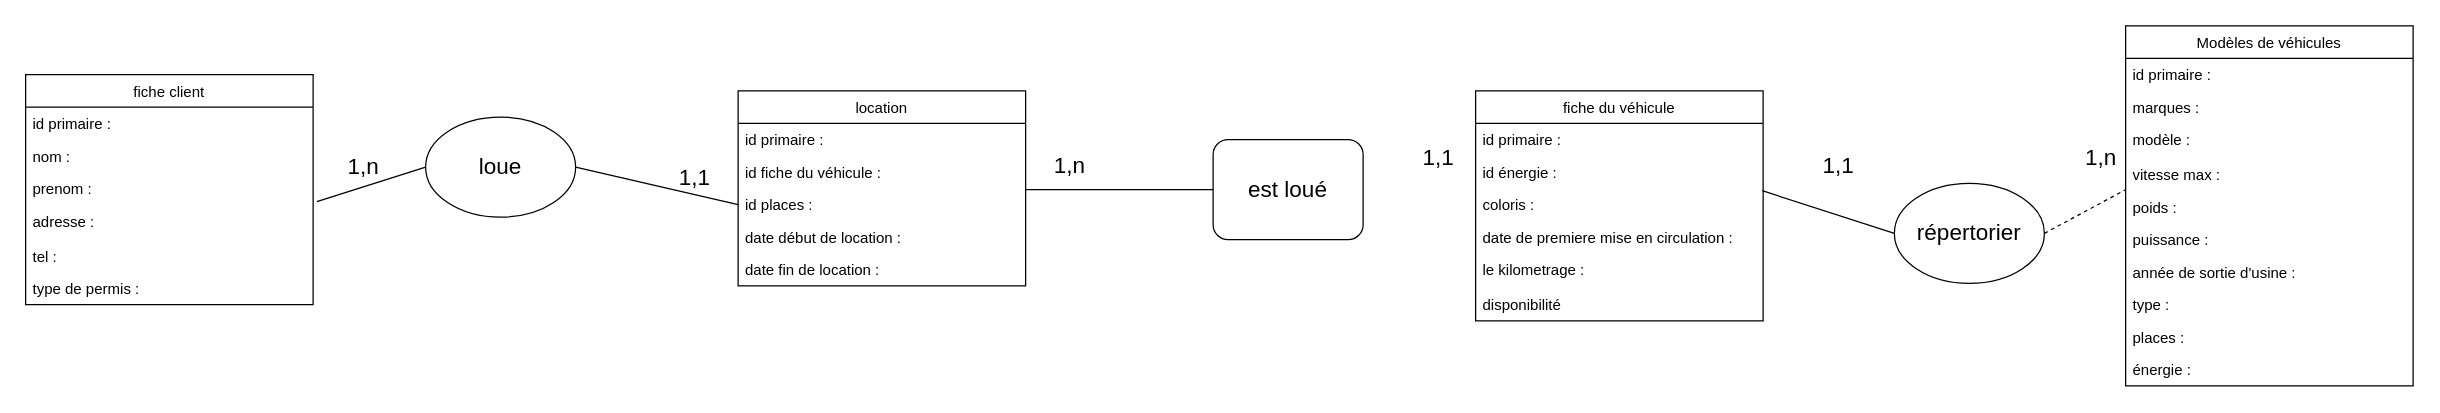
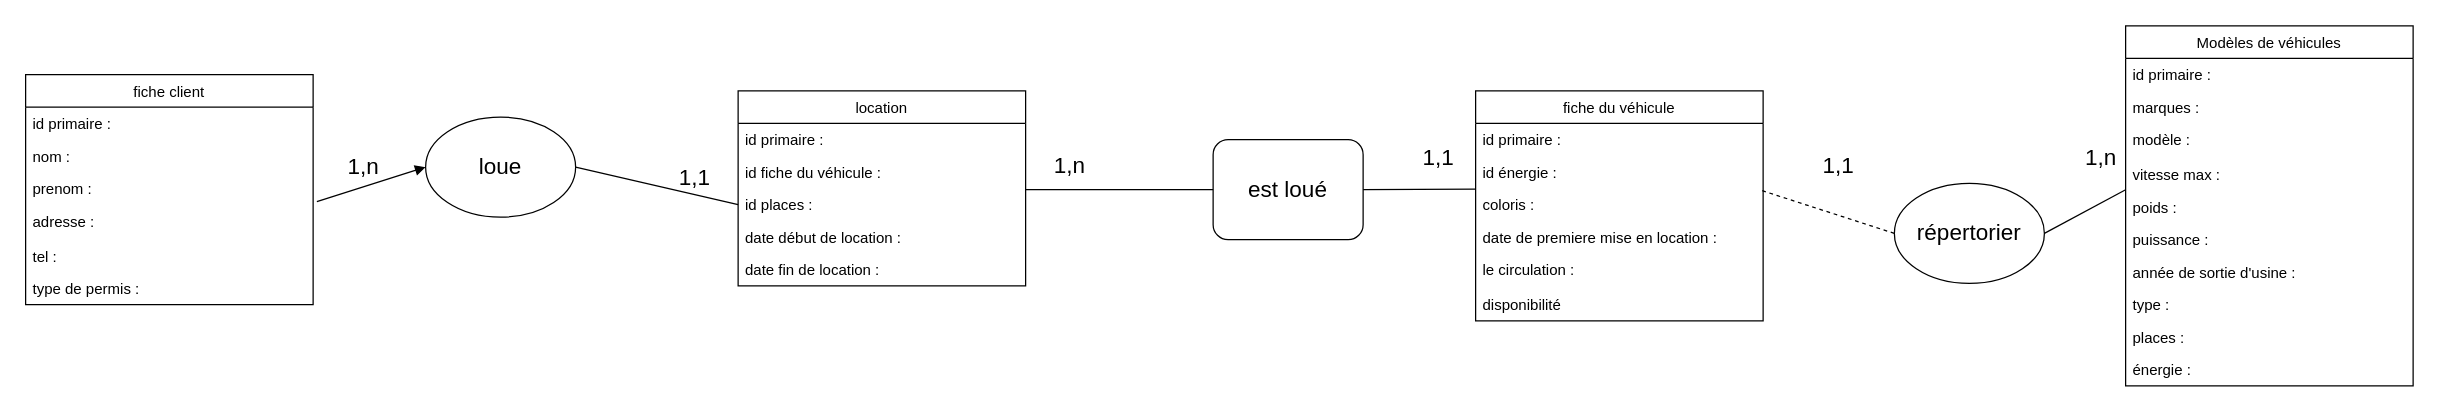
- <mxCell id="43" value="" style="endArrow=none;html=1;entryX=0;entryY=0.5;entryDx=0;entryDy=0;exitX=1.013;exitY=0.91;exitDx=0;exitDy=0;exitPerimeter=0;" edge="1" parent="1" source="23" target="34"><mxGeometry width="50" height="50" relative="1" as="geometry"><mxPoint x="1550" y="161" as="sourcePoint" /><mxPoint x="1790" y="201" as="targetPoint" /></mxGeometry></mxCell>
+ <mxCell id="43" value="" style="endArrow=block;html=1;entryX=0;entryY=0.5;entryDx=0;entryDy=0;exitX=1.013;exitY=0.91;exitDx=0;exitDy=0;exitPerimeter=0;" edge="1" parent="1" source="23" target="34"><mxGeometry width="50" height="50" relative="1" as="geometry"><mxPoint x="1550" y="161" as="sourcePoint" /><mxPoint x="1790" y="201" as="targetPoint" /></mxGeometry></mxCell>
+ <mxCell id="41" value="" style="endArrow=none;html=1;entryX=1;entryY=0.5;entryDx=0;entryDy=0;exitX=0;exitY=0.02;exitDx=0;exitDy=0;exitPerimeter=0;" edge="1" parent="1" source="5" target="36"><mxGeometry width="50" height="50" relative="1" as="geometry"><mxPoint x="1200" y="151" as="sourcePoint" /><mxPoint x="1770" y="181" as="targetPoint" /></mxGeometry></mxCell>
- <mxCell id="39" value="" style="endArrow=none;html=1;entryX=0;entryY=0.964;entryDx=0;entryDy=0;exitX=1;exitY=0.5;exitDx=0;exitDy=0;entryPerimeter=0;dashed=1;" edge="1" parent="1" source="37" target="13"><mxGeometry width="50" height="50" relative="1" as="geometry"><mxPoint x="1510" y="121" as="sourcePoint" /><mxPoint x="1750" y="161" as="targetPoint" /></mxGeometry></mxCell>
+ <mxCell id="39" value="" style="endArrow=none;html=1;entryX=0;entryY=0.964;entryDx=0;entryDy=0;exitX=1;exitY=0.5;exitDx=0;exitDy=0;entryPerimeter=0;" edge="1" parent="1" source="37" target="13"><mxGeometry width="50" height="50" relative="1" as="geometry"><mxPoint x="1510" y="121" as="sourcePoint" /><mxPoint x="1750" y="161" as="targetPoint" /></mxGeometry></mxCell>
- <mxCell id="38" value="" style="endArrow=none;html=1;entryX=0;entryY=0.5;entryDx=0;entryDy=0;exitX=0.997;exitY=0.072;exitDx=0;exitDy=0;exitPerimeter=0;" edge="1" parent="1" source="5" target="37"><mxGeometry width="50" height="50" relative="1" as="geometry"><mxPoint x="1430" y="262" as="sourcePoint" /><mxPoint x="1480" y="212" as="targetPoint" /></mxGeometry></mxCell>
+ <mxCell id="38" value="" style="endArrow=none;html=1;entryX=0;entryY=0.5;entryDx=0;entryDy=0;exitX=0.997;exitY=0.072;exitDx=0;exitDy=0;exitPerimeter=0;dashed=1;" edge="1" parent="1" source="5" target="37"><mxGeometry width="50" height="50" relative="1" as="geometry"><mxPoint x="1430" y="262" as="sourcePoint" /><mxPoint x="1480" y="212" as="targetPoint" /></mxGeometry></mxCell>
- <mxCell id="6" value="date de premiere mise en circulation :" style="text;strokeColor=none;fillColor=none;align=left;verticalAlign=top;spacingLeft=4;spacingRight=4;overflow=hidden;rotatable=0;points=[[0,0.5],[1,0.5]];portConstraint=eastwest;" parent="2" vertex="1"><mxGeometry y="104" width="230" height="26" as="geometry" /></mxCell>
+ <mxCell id="6" value="date de premiere mise en location :" style="text;strokeColor=none;fillColor=none;align=left;verticalAlign=top;spacingLeft=4;spacingRight=4;overflow=hidden;rotatable=0;points=[[0,0.5],[1,0.5]];portConstraint=eastwest;" parent="2" vertex="1"><mxGeometry y="104" width="230" height="26" as="geometry" /></mxCell>
- <mxCell id="7" value="le kilometrage :" style="text;strokeColor=none;fillColor=none;align=left;verticalAlign=top;spacingLeft=4;spacingRight=4;overflow=hidden;rotatable=0;points=[[0,0.5],[1,0.5]];portConstraint=eastwest;" parent="2" vertex="1"><mxGeometry y="130" width="230" height="28" as="geometry" /></mxCell>
+ <mxCell id="7" value="le circulation :" style="text;strokeColor=none;fillColor=none;align=left;verticalAlign=top;spacingLeft=4;spacingRight=4;overflow=hidden;rotatable=0;points=[[0,0.5],[1,0.5]];portConstraint=eastwest;" parent="2" vertex="1"><mxGeometry y="130" width="230" height="28" as="geometry" /></mxCell>
